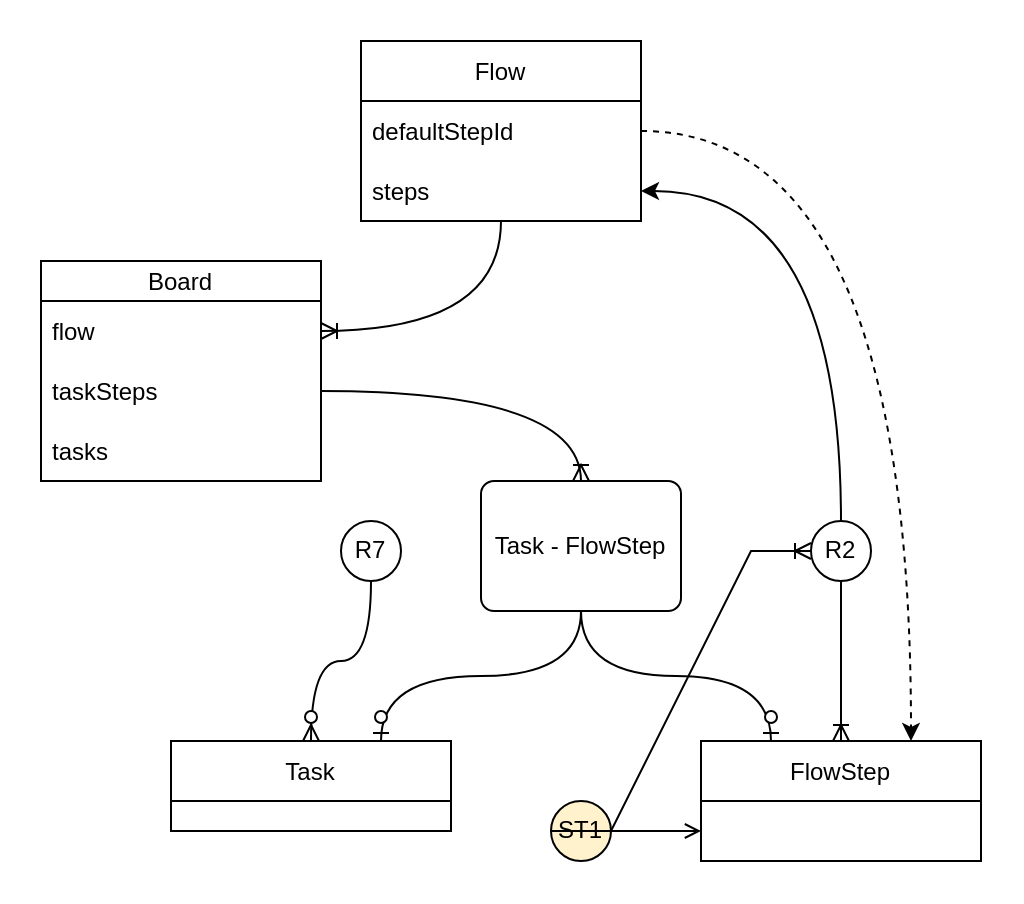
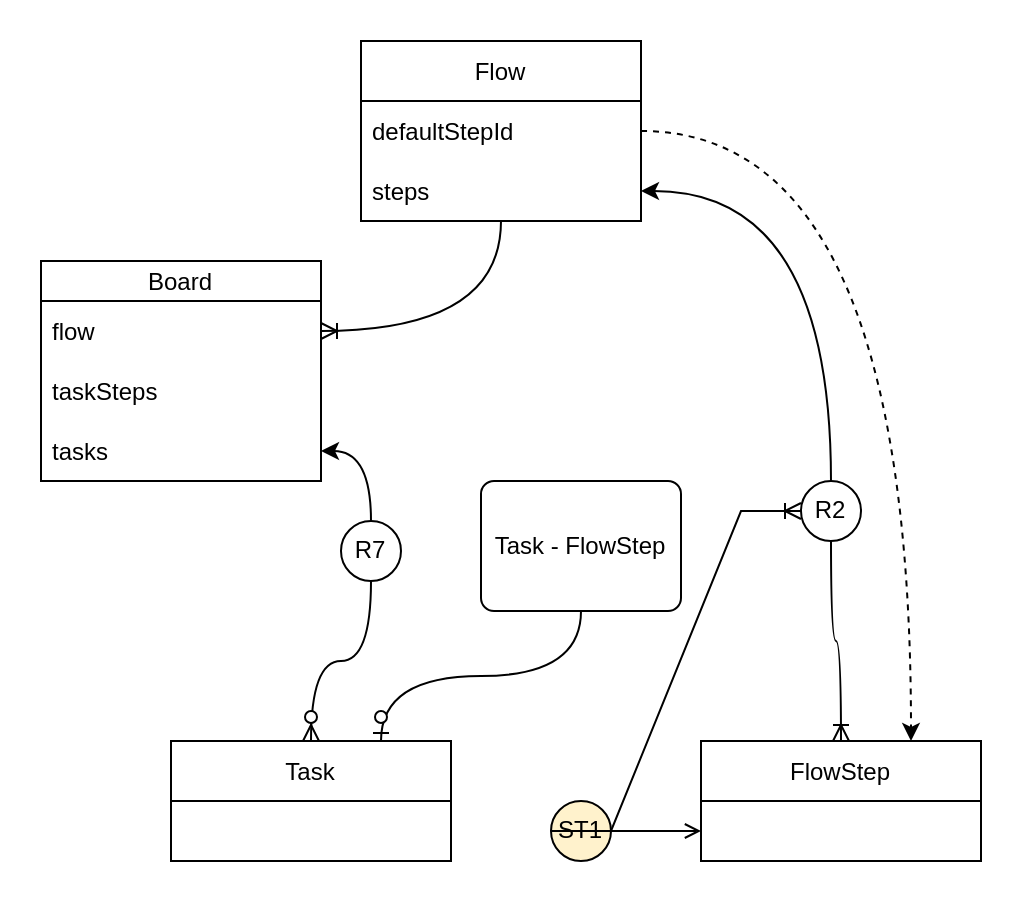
- <mxCell id="16" value="" style="edgeStyle=orthogonalEdgeStyle;fontSize=12;html=1;endArrow=ERoneToMany;rounded=0;curved=1;entryX=0.5;entryY=0;entryDx=0;entryDy=0;" parent="1" source="4" target="14" edge="1"><mxGeometry width="100" height="100" relative="1" as="geometry"><mxPoint x="310" y="440" as="sourcePoint" /><mxPoint x="410" y="340" as="targetPoint" /></mxGeometry></mxCell>
+ <mxCell id="21" style="edgeStyle=orthogonalEdgeStyle;curved=1;rounded=0;orthogonalLoop=1;jettySize=auto;html=1;entryX=1;entryY=0.5;entryDx=0;entryDy=0;" parent="1" source="22" target="5" edge="1"><mxGeometry relative="1" as="geometry" /></mxCell>
- <mxCell id="24" value="R2" style="ellipse;whiteSpace=wrap;html=1;align=center;" parent="1" vertex="1"><mxGeometry x="405" y="260" width="30" height="30" as="geometry" /></mxCell>
+ <mxCell id="24" value="R2" style="ellipse;whiteSpace=wrap;html=1;align=center;" parent="1" vertex="1"><mxGeometry x="400" y="240" width="30" height="30" as="geometry" /></mxCell>
- <mxCell id="19" value="" style="edgeStyle=orthogonalEdgeStyle;fontSize=12;html=1;endArrow=ERzeroToOne;endFill=1;rounded=0;curved=1;exitX=0.5;exitY=1;exitDx=0;exitDy=0;entryX=0.25;entryY=0;entryDx=0;entryDy=0;" parent="1" source="14" target="20" edge="1"><mxGeometry width="100" height="100" relative="1" as="geometry"><mxPoint x="310" y="440" as="sourcePoint" /><mxPoint x="410" y="340" as="targetPoint" /></mxGeometry></mxCell>
- <mxCell id="6" value="Task" style="swimlane;fontStyle=0;childLayout=stackLayout;horizontal=1;startSize=30;horizontalStack=0;resizeParent=1;resizeParentMax=0;resizeLast=0;collapsible=1;marginBottom=0;" parent="1" vertex="1"><mxGeometry x="85" y="370" width="140" height="45" as="geometry" /></mxCell>
+ <mxCell id="6" value="Task" style="swimlane;fontStyle=0;childLayout=stackLayout;horizontal=1;startSize=30;horizontalStack=0;resizeParent=1;resizeParentMax=0;resizeLast=0;collapsible=1;marginBottom=0;" parent="1" vertex="1"><mxGeometry x="85" y="370" width="140" height="60" as="geometry" /></mxCell>
